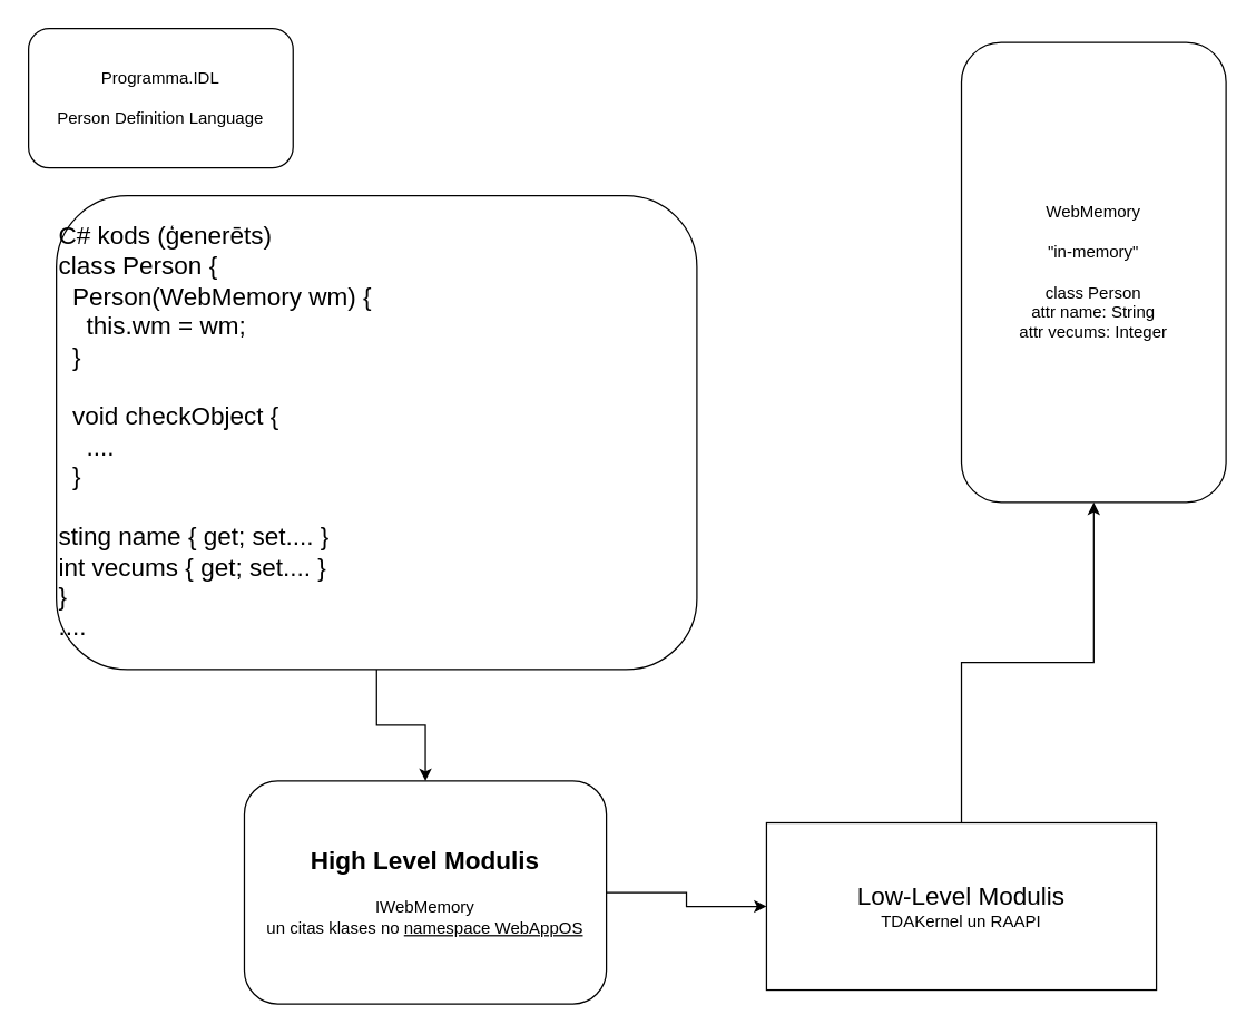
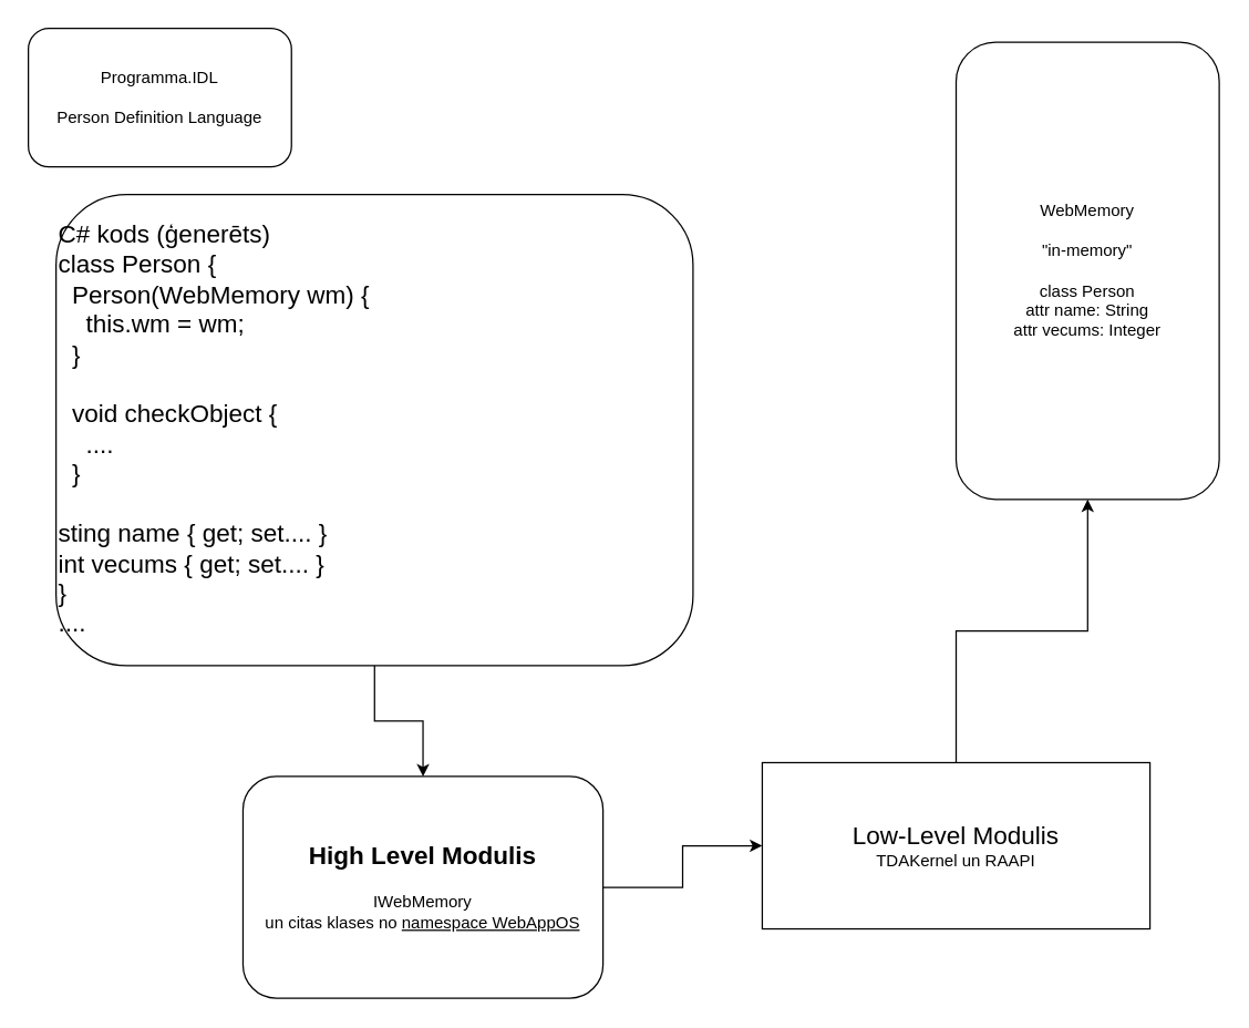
- <mxCell id="9" value="&lt;font style=&quot;font-size: 18px&quot;&gt;Low-Level Modulis&lt;/font&gt;&lt;br&gt;TDAKernel un RAAPI" style="text;html=1;strokeColor=default;fillColor=none;align=center;verticalAlign=middle;whiteSpace=wrap;rounded=0;" vertex="1" parent="1"><mxGeometry x="550" y="590" width="280" height="120" as="geometry" /></mxCell>
+ <mxCell id="9" value="&lt;font style=&quot;font-size: 18px&quot;&gt;Low-Level Modulis&lt;/font&gt;&lt;br&gt;TDAKernel un RAAPI" style="text;html=1;strokeColor=default;fillColor=none;align=center;verticalAlign=middle;whiteSpace=wrap;rounded=0;" vertex="1" parent="1"><mxGeometry x="550" y="550" width="280" height="120" as="geometry" /></mxCell>
